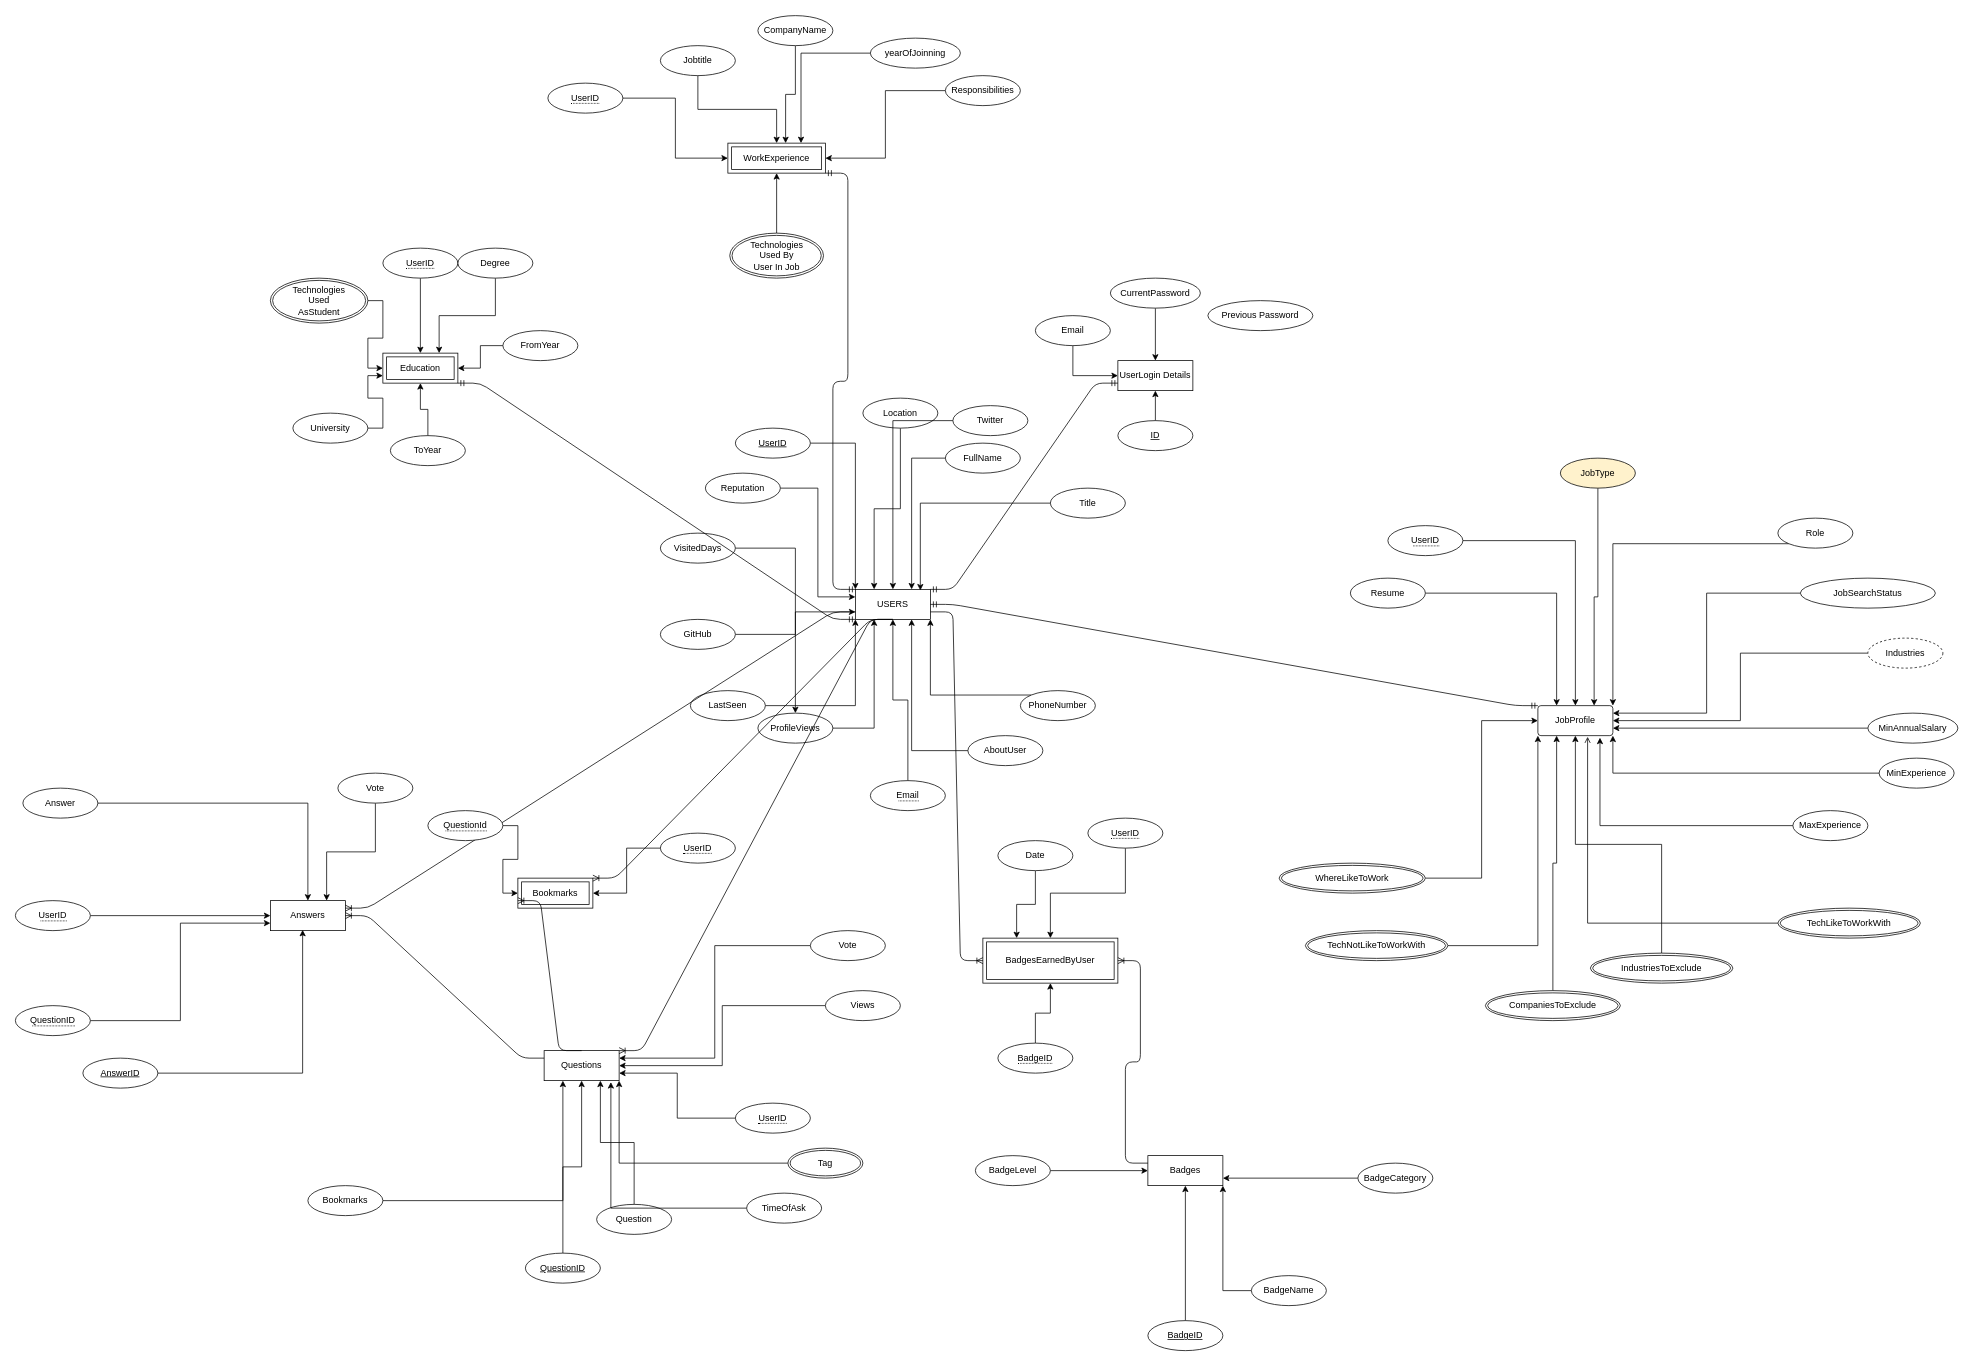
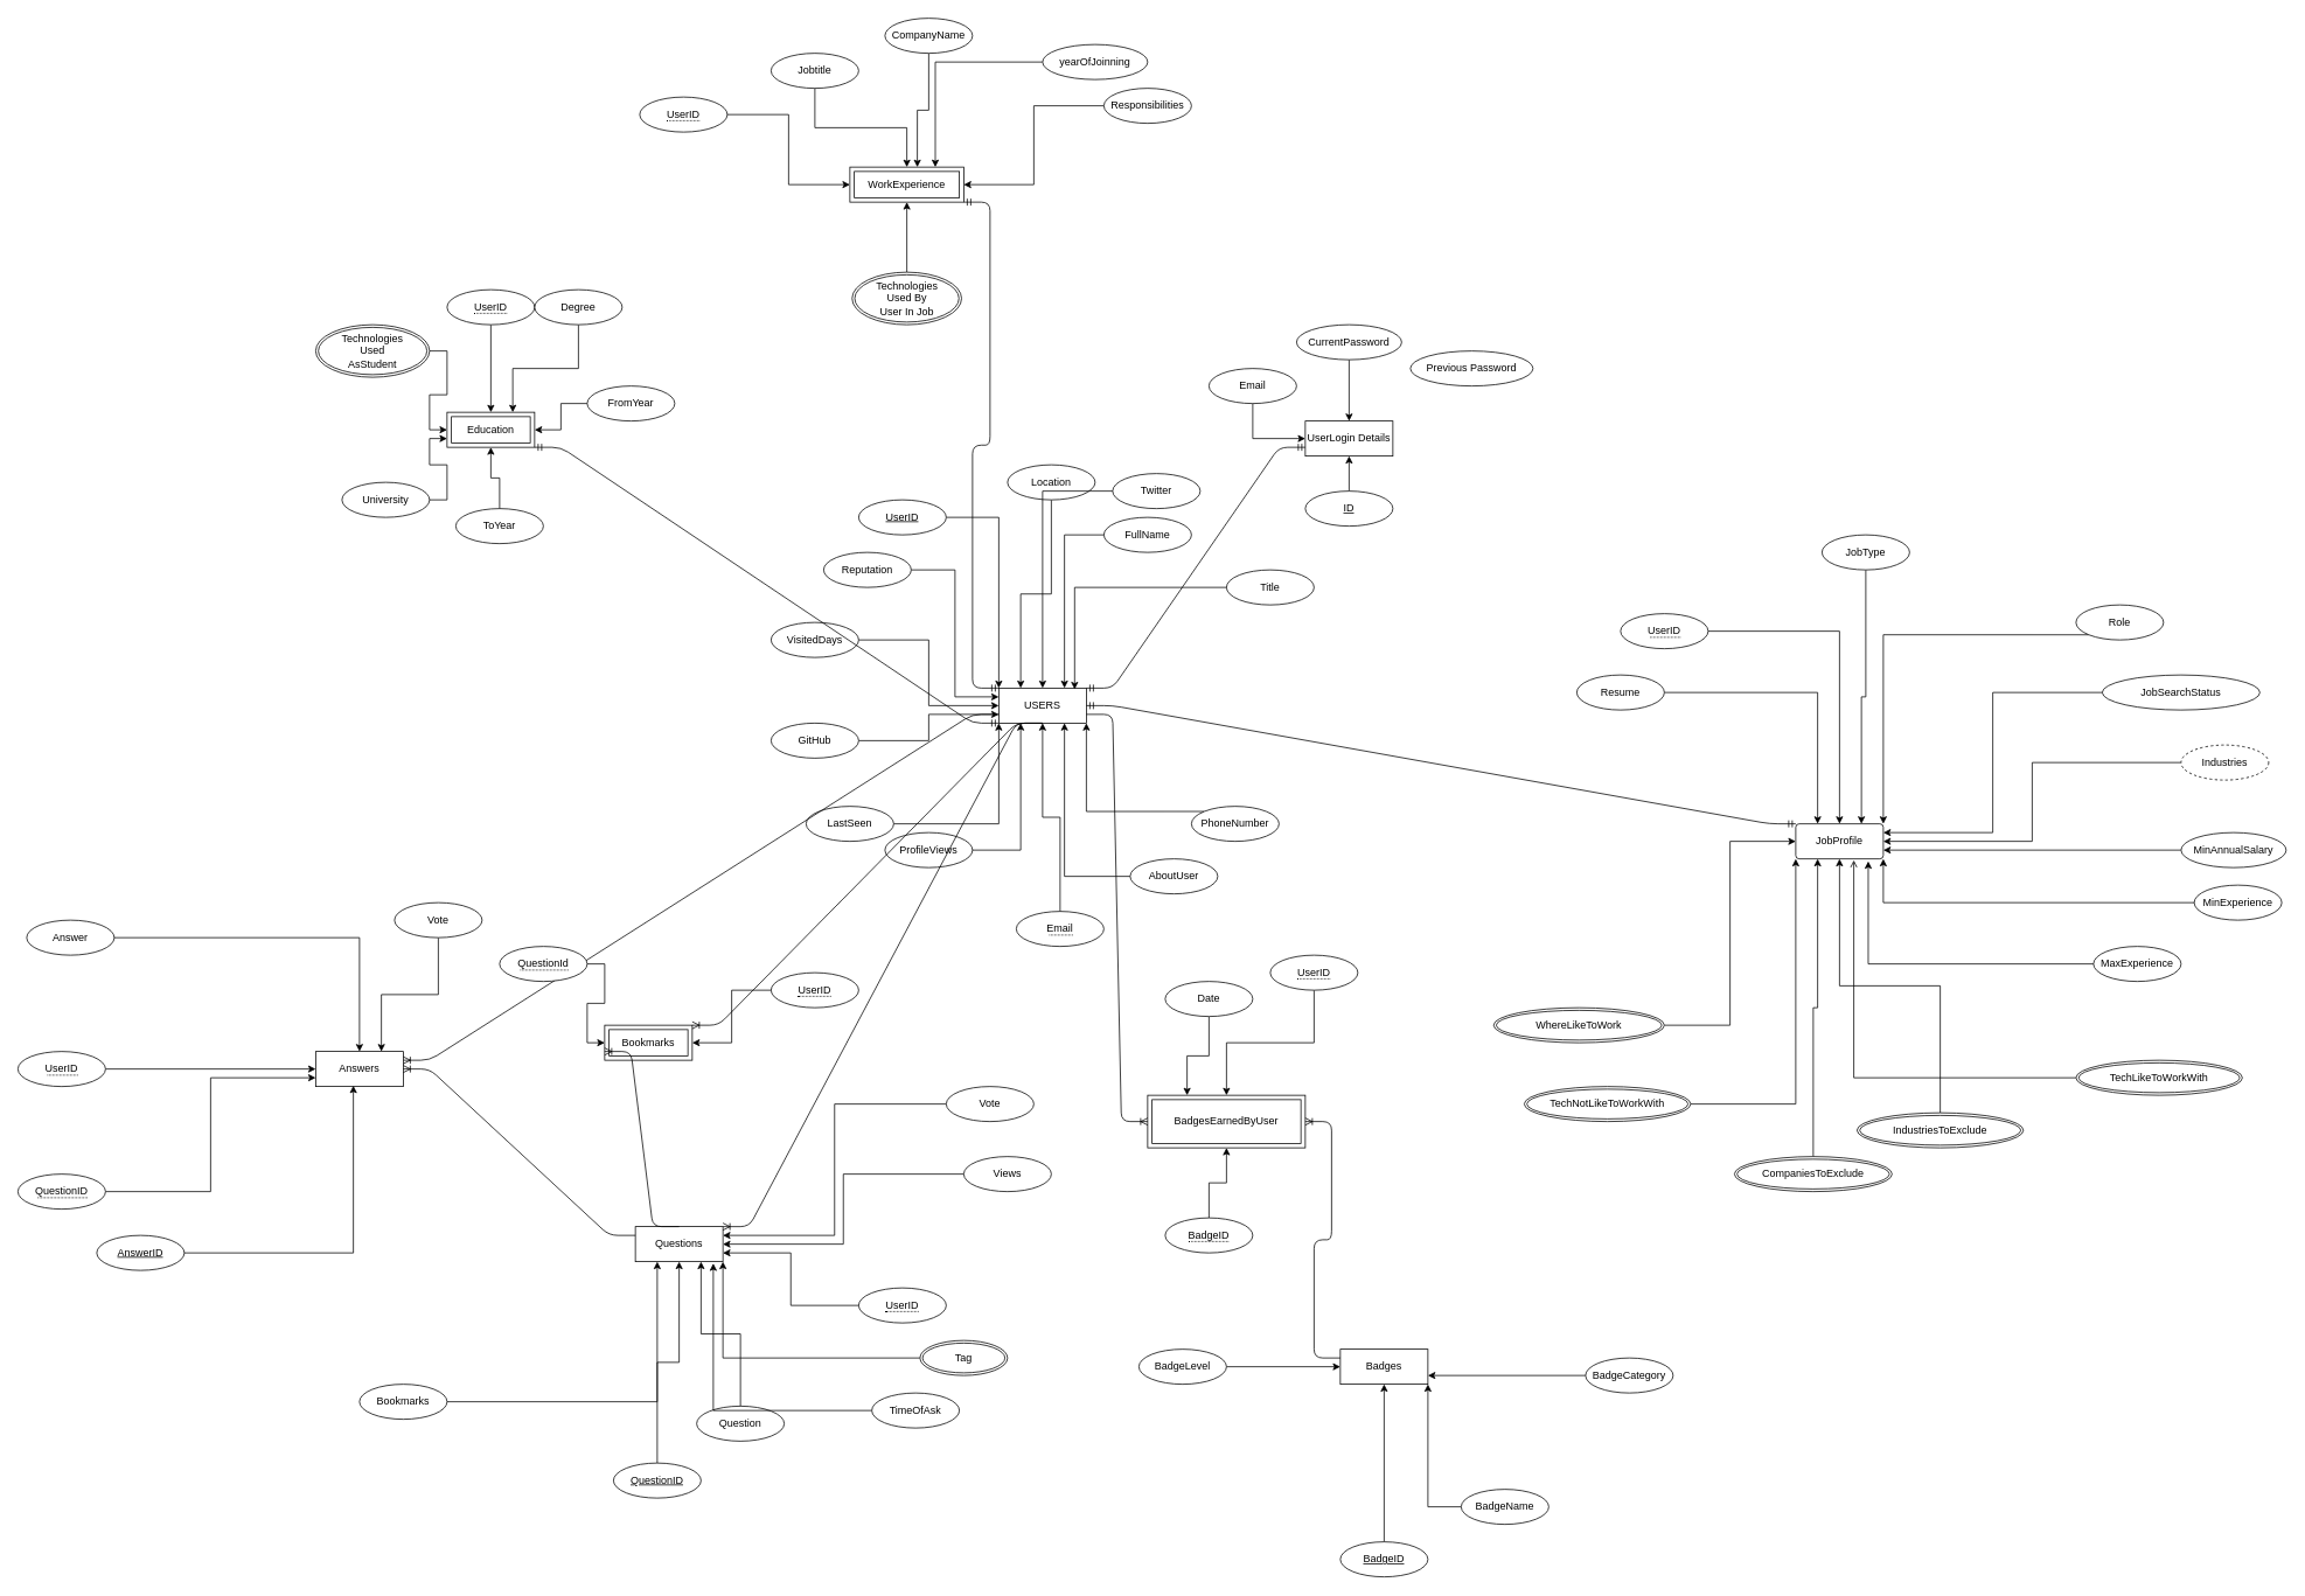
- <mxCell id="126" value="yearOfJoinning" style="ellipse;whiteSpace=wrap;html=1;align=center;" parent="1" vertex="1"><mxGeometry x="1160" y="50" width="120" height="40" as="geometry" /></mxCell>
+ <mxCell id="126" value="yearOfJoinning" style="ellipse;whiteSpace=wrap;html=1;align=center;" parent="1" vertex="1"><mxGeometry x="1190" y="50" width="120" height="40" as="geometry" /></mxCell>
- <mxCell id="64" value="JobType" style="ellipse;whiteSpace=wrap;html=1;align=center;fillColor=#fff2cc;" parent="1" vertex="1"><mxGeometry x="2080" y="610" width="100" height="40" as="geometry" /></mxCell>
+ <mxCell id="64" value="JobType" style="ellipse;whiteSpace=wrap;html=1;align=center;" parent="1" vertex="1"><mxGeometry x="2080" y="610" width="100" height="40" as="geometry" /></mxCell>
- <mxCell id="41" style="edgeStyle=orthogonalEdgeStyle;rounded=0;orthogonalLoop=1;jettySize=auto;html=1;" parent="1" source="42" target="34" edge="1"><mxGeometry relative="1" as="geometry" /></mxCell>
+ <mxCell id="41" style="edgeStyle=orthogonalEdgeStyle;rounded=0;orthogonalLoop=1;jettySize=auto;html=1;entryX=0;entryY=0.5;entryDx=0;entryDy=0;" parent="1" source="42" target="2" edge="1"><mxGeometry relative="1" as="geometry" /></mxCell>
